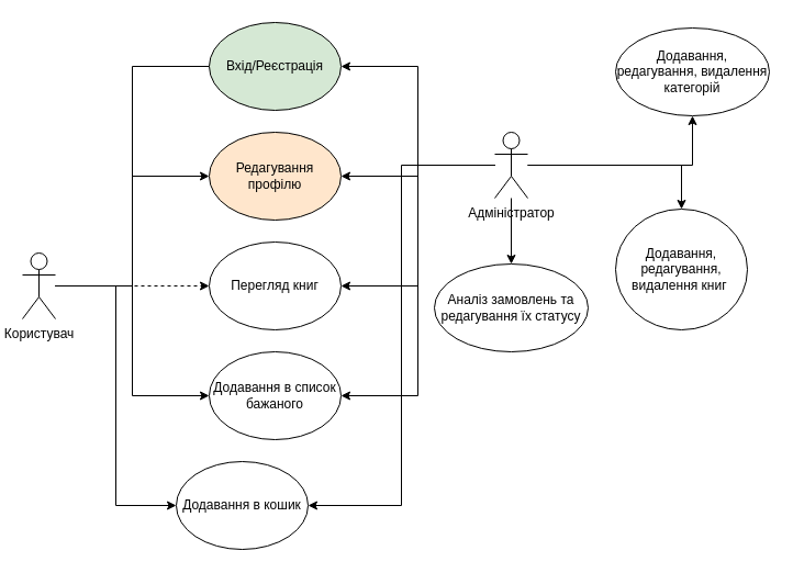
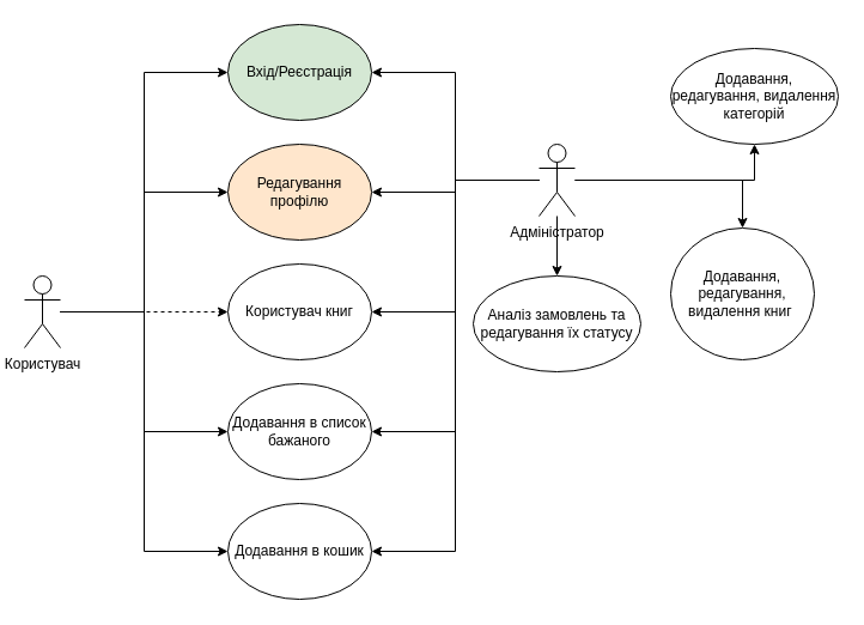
- <mxCell id="2" style="edgeStyle=orthogonalEdgeStyle;rounded=0;orthogonalLoop=1;jettySize=auto;html=1;entryX=0;entryY=0.5;entryDx=0;entryDy=0;endArrow=none;" parent="1" source="7" target="8" edge="1"><mxGeometry relative="1" as="geometry" /></mxCell>
+ <mxCell id="2" style="edgeStyle=orthogonalEdgeStyle;rounded=0;orthogonalLoop=1;jettySize=auto;html=1;entryX=0;entryY=0.5;entryDx=0;entryDy=0;" parent="1" source="7" target="8" edge="1"><mxGeometry relative="1" as="geometry" /></mxCell>
- <mxCell id="23" value="Додавання, редагування, видалення категорій" style="ellipse;whiteSpace=wrap;html=1;" vertex="1" parent="1"><mxGeometry x="560" y="25" width="140" height="80" as="geometry" /></mxCell>
+ <mxCell id="23" value="Додавання, редагування, видалення категорій" style="ellipse;whiteSpace=wrap;html=1;" vertex="1" parent="1"><mxGeometry x="560" y="40" width="140" height="80" as="geometry" /></mxCell>
- <mxCell id="24" value="Перегляд книг" style="ellipse;whiteSpace=wrap;html=1;" vertex="1" parent="1"><mxGeometry x="190" y="220" width="120" height="80" as="geometry" /></mxCell>
+ <mxCell id="24" value="Користувач книг" style="ellipse;whiteSpace=wrap;html=1;" vertex="1" parent="1"><mxGeometry x="190" y="220" width="120" height="80" as="geometry" /></mxCell>
- <mxCell id="21" value="Аналіз замовлень та редагування їх статусу" style="ellipse;whiteSpace=wrap;html=1;" parent="1" vertex="1"><mxGeometry x="395" y="240" width="140" height="80" as="geometry" /></mxCell>
+ <mxCell id="21" value="Аналіз замовлень та редагування їх статусу" style="ellipse;whiteSpace=wrap;html=1;" parent="1" vertex="1"><mxGeometry x="395" y="230" width="140" height="80" as="geometry" /></mxCell>
- <mxCell id="22" value="Додавання в кошик" style="ellipse;whiteSpace=wrap;html=1;" vertex="1" parent="1"><mxGeometry x="160" y="420" width="120" height="80" as="geometry" /></mxCell>
+ <mxCell id="22" value="Додавання в кошик" style="ellipse;whiteSpace=wrap;html=1;" vertex="1" parent="1"><mxGeometry x="190" y="420" width="120" height="80" as="geometry" /></mxCell>
